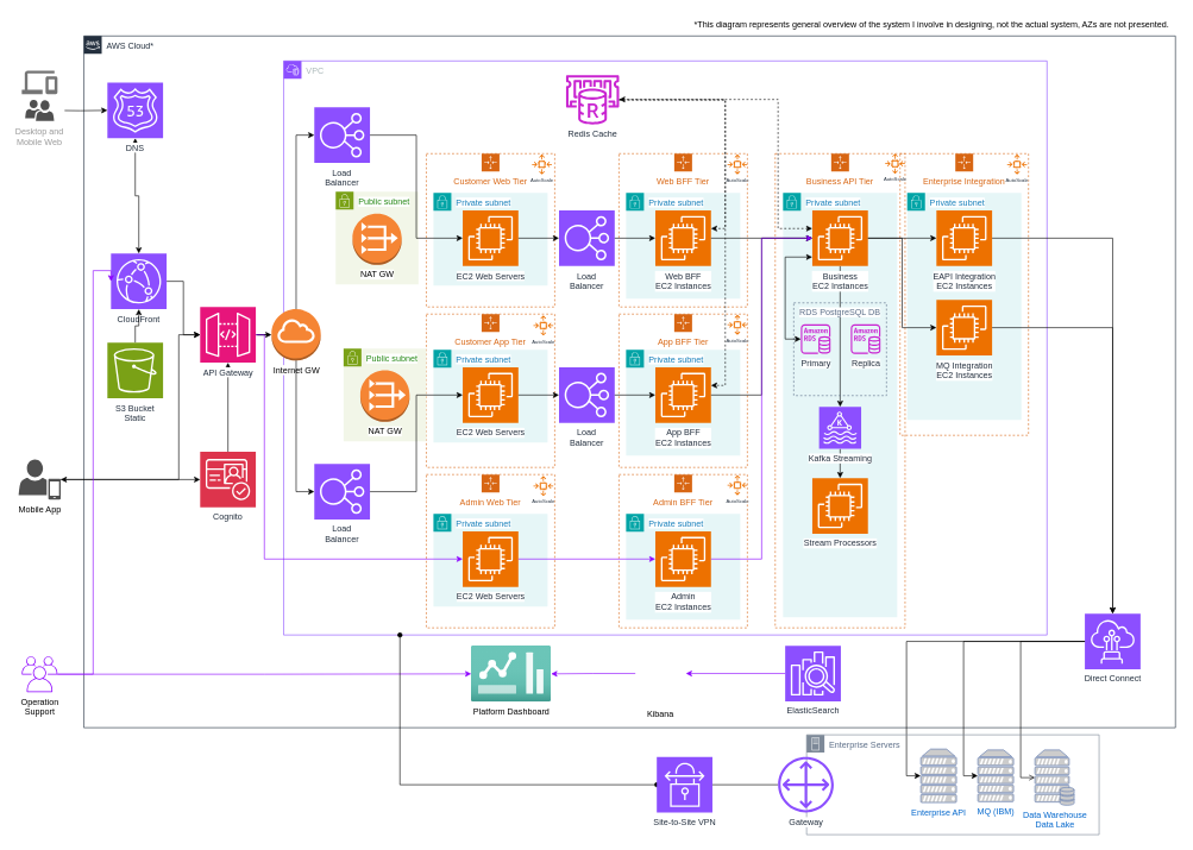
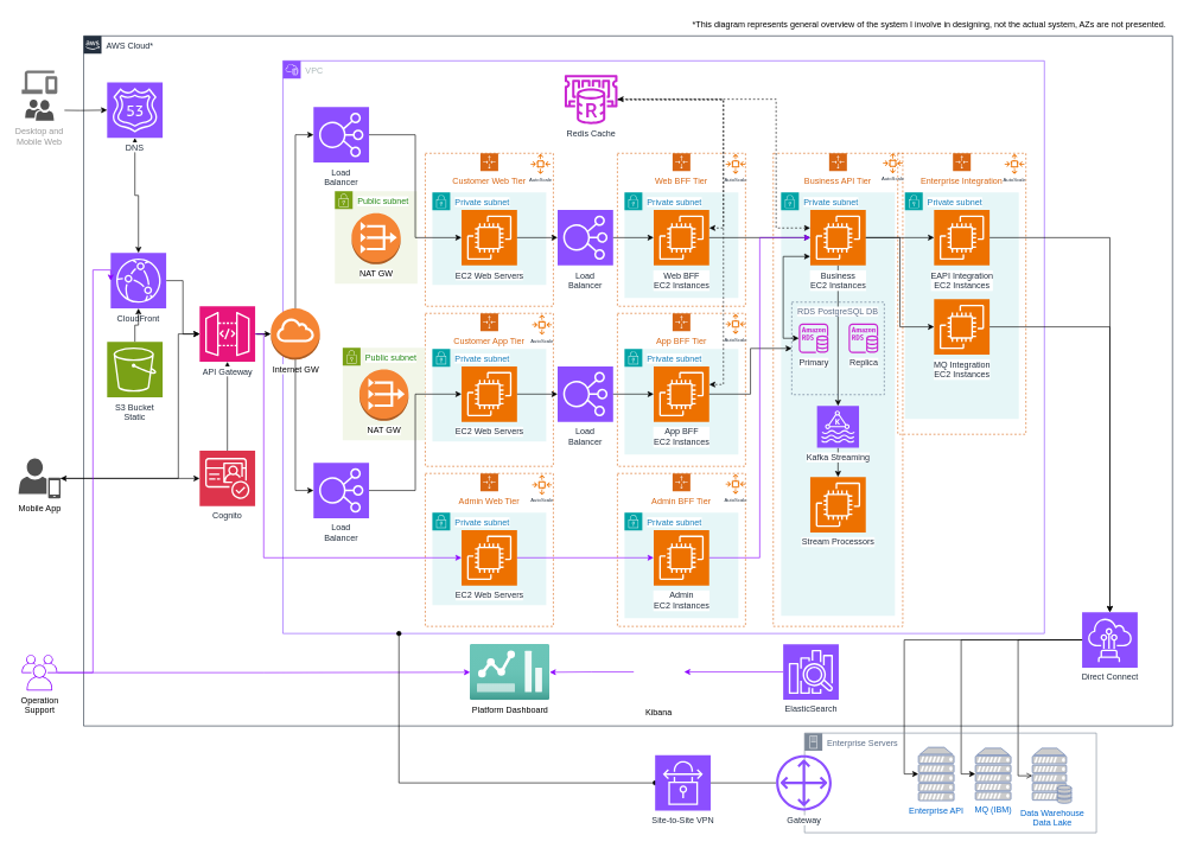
- <mxCell id="88" style="edgeStyle=orthogonalEdgeStyle;rounded=0;orthogonalLoop=1;jettySize=auto;html=1;entryX=0;entryY=0.5;entryDx=0;entryDy=0;entryPerimeter=0;labelBackgroundColor=default;" edge="1" parent="2" source="24" target="63"><mxGeometry relative="1" as="geometry" /></mxCell>
+ <mxCell id="88" style="edgeStyle=orthogonalEdgeStyle;rounded=0;orthogonalLoop=1;jettySize=auto;html=1;labelBackgroundColor=default;" edge="1" parent="2" source="24" target="65"><mxGeometry relative="1" as="geometry" /></mxCell>
